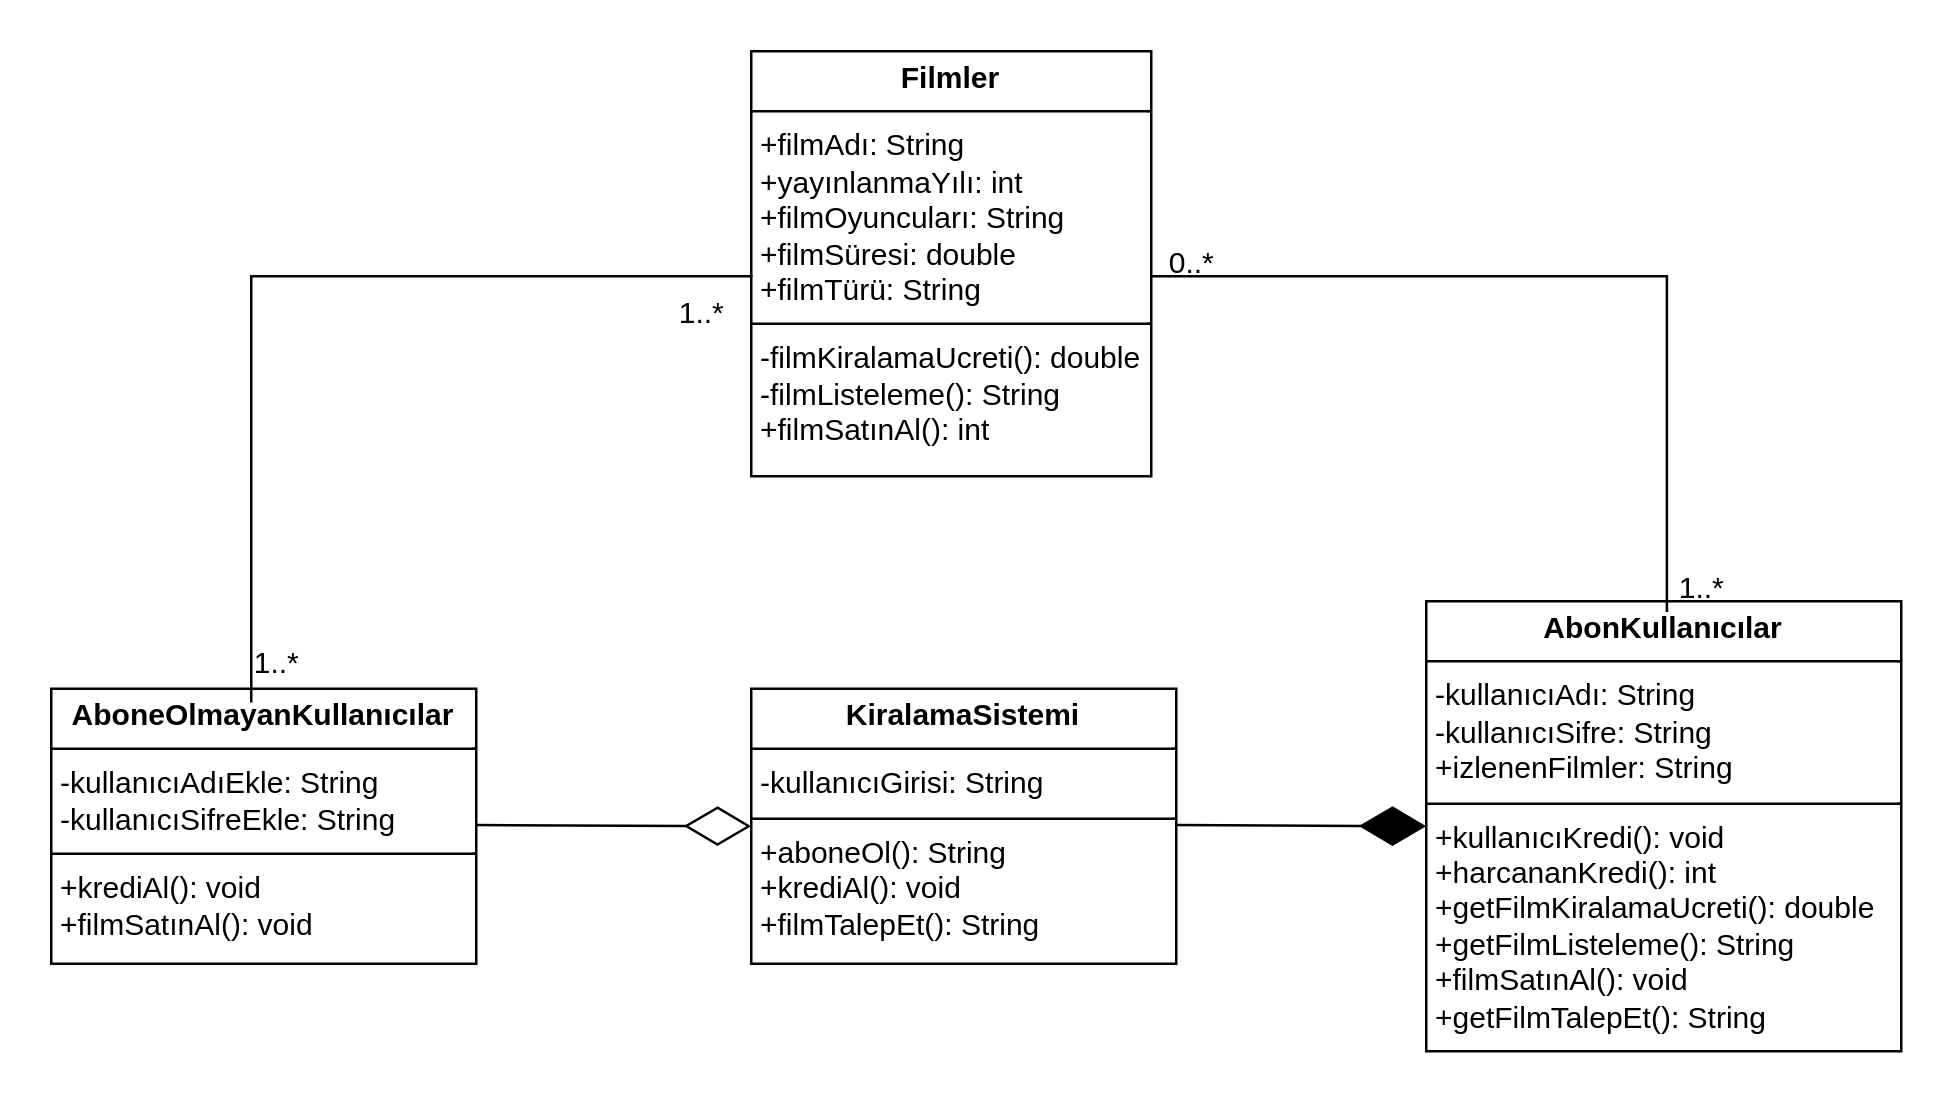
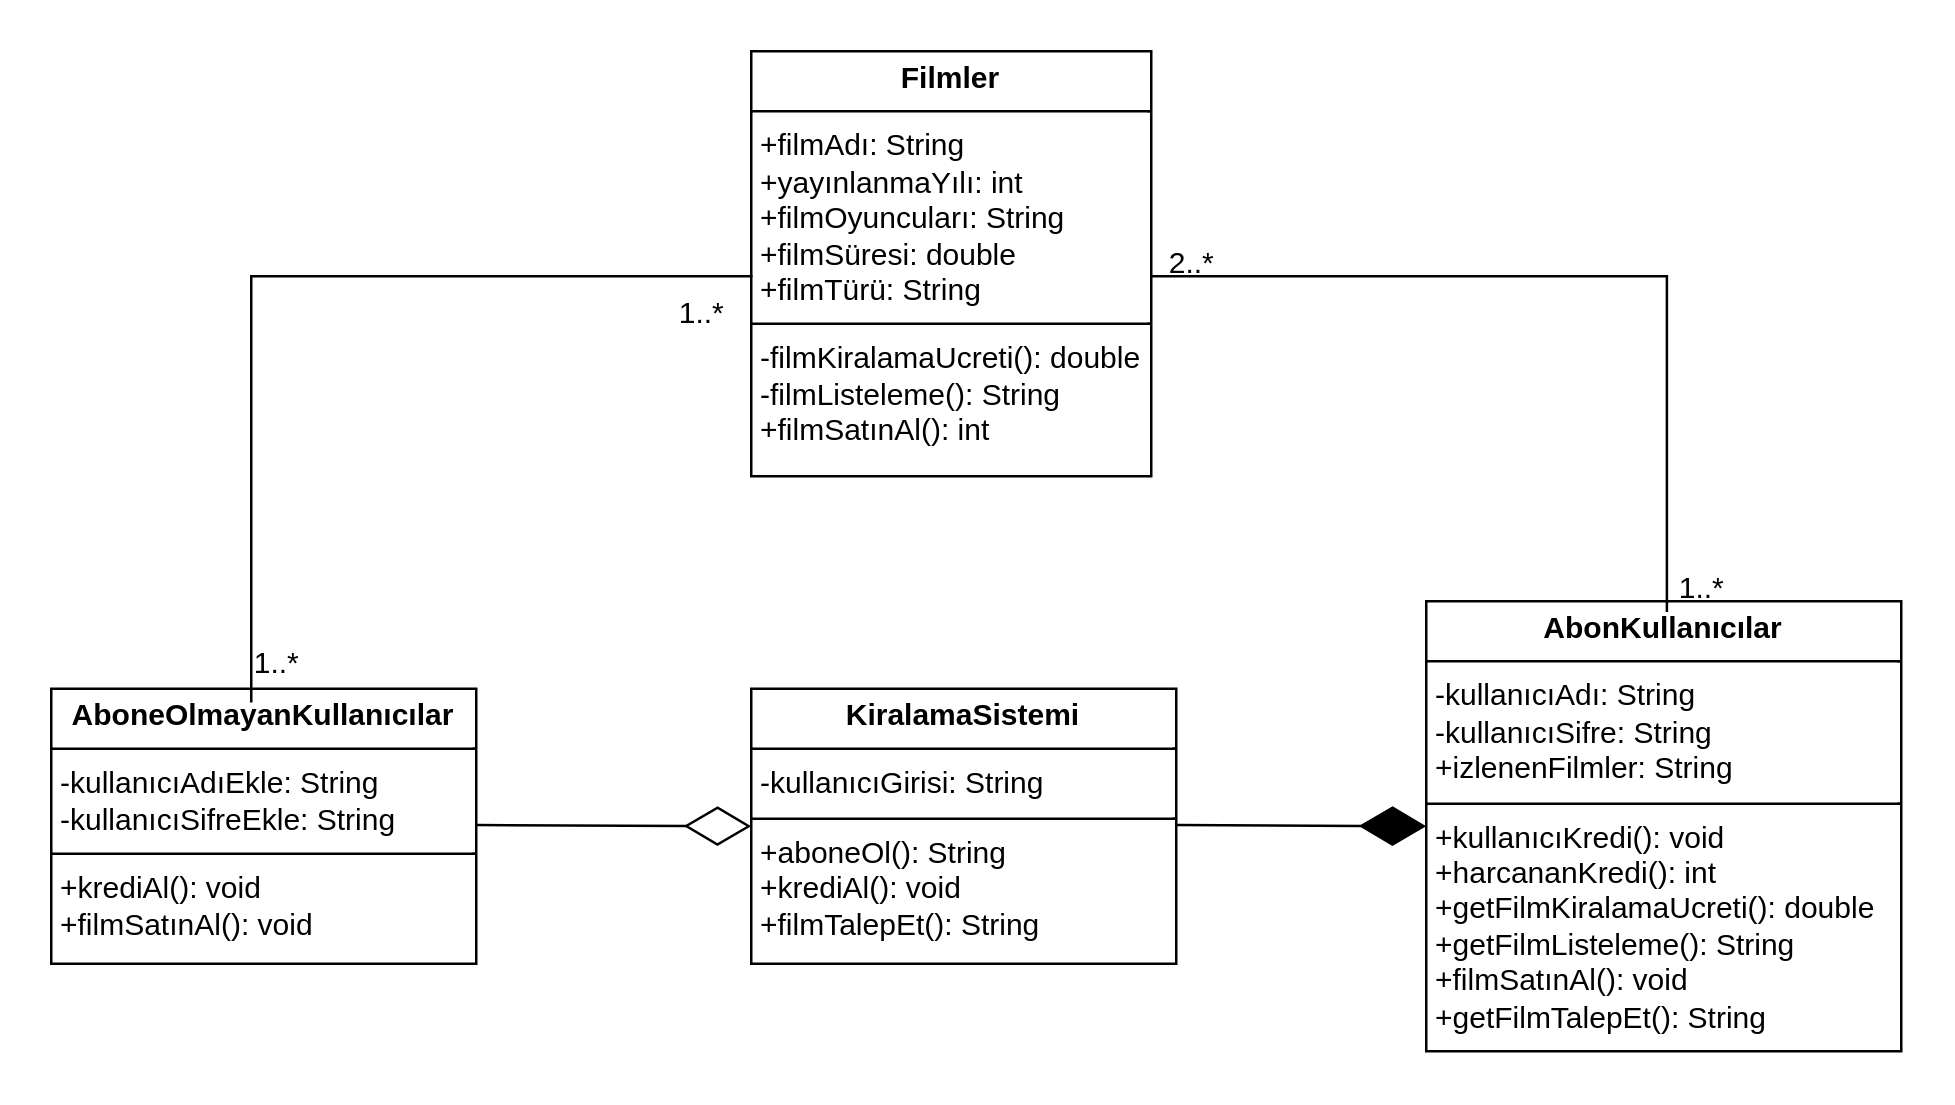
- <mxCell id="11" value="0..*" style="text;html=1;align=center;verticalAlign=middle;resizable=0;points=[];autosize=1;strokeColor=none;fillColor=none;" vertex="1" parent="1"><mxGeometry x="456.25" y="90" width="40" height="30" as="geometry" /></mxCell>
+ <mxCell id="11" value="2..*" style="text;html=1;align=center;verticalAlign=middle;resizable=0;points=[];autosize=1;strokeColor=none;fillColor=none;" vertex="1" parent="1"><mxGeometry x="456.25" y="90" width="40" height="30" as="geometry" /></mxCell>
